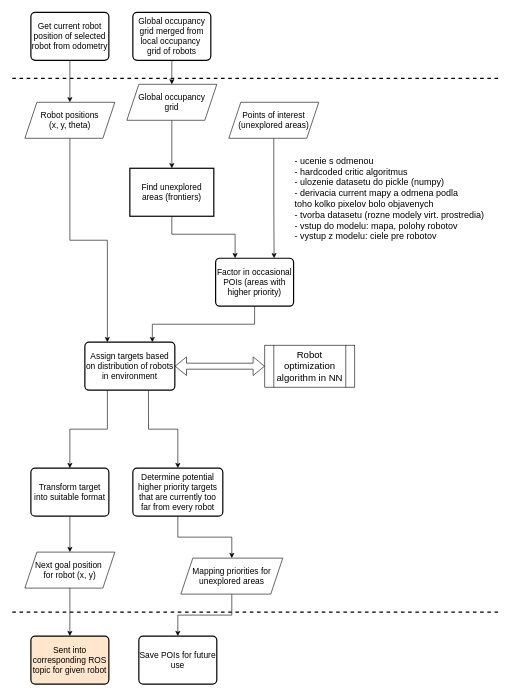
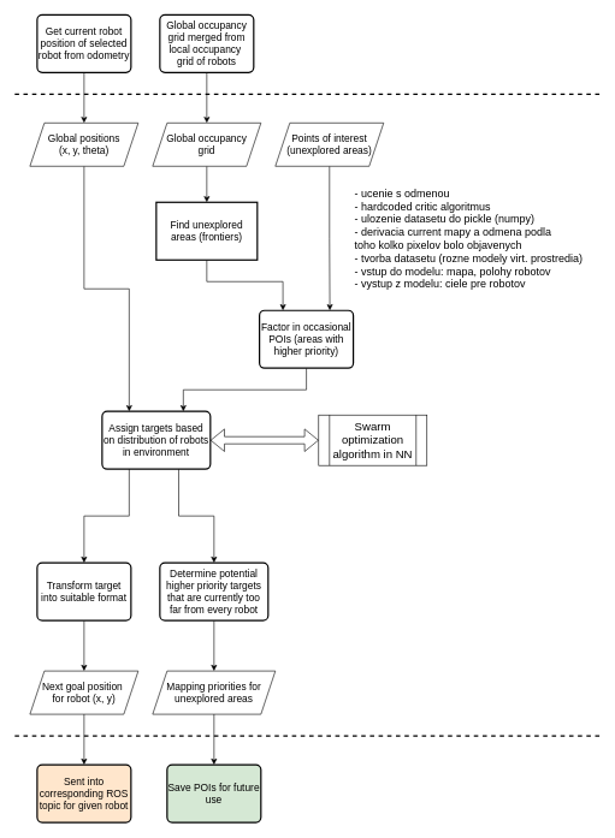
- <mxCell id="5" value="&lt;div&gt;&lt;font style=&quot;font-size: 14px;&quot;&gt;Global occupancy&lt;/font&gt;&lt;/div&gt;&lt;div&gt;&lt;font style=&quot;font-size: 14px;&quot;&gt;grid&lt;/font&gt;&lt;/div&gt;" style="shape=parallelogram;perimeter=parallelogramPerimeter;whiteSpace=wrap;html=1;fixedSize=1;" parent="1" vertex="1"><mxGeometry x="211" y="140" width="150" height="60" as="geometry" /></mxCell>
+ <mxCell id="5" value="&lt;div&gt;&lt;font style=&quot;font-size: 14px;&quot;&gt;Global occupancy&lt;/font&gt;&lt;/div&gt;&lt;div&gt;&lt;font style=&quot;font-size: 14px;&quot;&gt;grid&lt;/font&gt;&lt;/div&gt;" style="shape=parallelogram;perimeter=parallelogramPerimeter;whiteSpace=wrap;html=1;fixedSize=1;" parent="1" vertex="1"><mxGeometry x="211" y="170" width="150" height="60" as="geometry" /></mxCell>
- <mxCell id="3" value="&lt;div&gt;&lt;font style=&quot;font-size: 14px;&quot;&gt;Robot positions&lt;/font&gt;&lt;/div&gt;&lt;div&gt;&lt;font style=&quot;font-size: 14px;&quot;&gt;(x, y, theta)&lt;/font&gt;&lt;/div&gt;" style="shape=parallelogram;perimeter=parallelogramPerimeter;whiteSpace=wrap;html=1;fixedSize=1;" parent="1" vertex="1"><mxGeometry x="41" y="170" width="150" height="60" as="geometry" /></mxCell>
+ <mxCell id="3" value="&lt;div&gt;&lt;font style=&quot;font-size: 14px;&quot;&gt;Global positions&lt;/font&gt;&lt;/div&gt;&lt;div&gt;&lt;font style=&quot;font-size: 14px;&quot;&gt;(x, y, theta)&lt;/font&gt;&lt;/div&gt;" style="shape=parallelogram;perimeter=parallelogramPerimeter;whiteSpace=wrap;html=1;fixedSize=1;" parent="1" vertex="1"><mxGeometry x="41" y="170" width="150" height="60" as="geometry" /></mxCell>
- <mxCell id="31" value="&lt;font style=&quot;font-size: 16px;&quot;&gt;Robot optimization algorithm in NN&lt;/font&gt;" style="shape=process;whiteSpace=wrap;html=1;backgroundOutline=1;" parent="1" vertex="1"><mxGeometry x="441" y="575" width="150" height="70" as="geometry" /></mxCell>
+ <mxCell id="31" value="&lt;font style=&quot;font-size: 16px;&quot;&gt;Swarm optimization algorithm in NN&lt;/font&gt;" style="shape=process;whiteSpace=wrap;html=1;backgroundOutline=1;" parent="1" vertex="1"><mxGeometry x="441" y="575" width="150" height="70" as="geometry" /></mxCell>
- <mxCell id="9" value="&lt;div&gt;&lt;font style=&quot;font-size: 14px;&quot;&gt;Next goal position&amp;nbsp;&lt;/font&gt;&lt;/div&gt;&lt;div&gt;&lt;font style=&quot;font-size: 14px;&quot;&gt;for robot (x, y)&lt;/font&gt;&lt;/div&gt;" style="shape=parallelogram;perimeter=parallelogramPerimeter;whiteSpace=wrap;html=1;fixedSize=1;" parent="1" vertex="1"><mxGeometry x="41" y="920" width="150" height="60" as="geometry" /></mxCell>
+ <mxCell id="9" value="&lt;div&gt;&lt;font style=&quot;font-size: 14px;&quot;&gt;Next goal position&amp;nbsp;&lt;/font&gt;&lt;/div&gt;&lt;div&gt;&lt;font style=&quot;font-size: 14px;&quot;&gt;for robot (x, y)&lt;/font&gt;&lt;/div&gt;" style="shape=parallelogram;perimeter=parallelogramPerimeter;whiteSpace=wrap;html=1;fixedSize=1;" parent="1" vertex="1"><mxGeometry x="41" y="930" width="150" height="60" as="geometry" /></mxCell>
- <mxCell id="11" value="&lt;font style=&quot;font-size: 14px;&quot;&gt;Mapping priorities for unexplored areas&lt;/font&gt;" style="shape=parallelogram;perimeter=parallelogramPerimeter;whiteSpace=wrap;html=1;fixedSize=1;" parent="1" vertex="1"><mxGeometry x="301" y="930" width="170" height="60" as="geometry" /></mxCell>
+ <mxCell id="11" value="&lt;font style=&quot;font-size: 14px;&quot;&gt;Mapping priorities for unexplored areas&lt;/font&gt;" style="shape=parallelogram;perimeter=parallelogramPerimeter;whiteSpace=wrap;html=1;fixedSize=1;" parent="1" vertex="1"><mxGeometry x="211" y="930" width="170" height="60" as="geometry" /></mxCell>
- <mxCell id="30" value="&lt;font style=&quot;font-size: 14px;&quot;&gt;Save POIs for future use&lt;/font&gt;" style="rounded=1;whiteSpace=wrap;html=1;absoluteArcSize=1;arcSize=14;strokeWidth=2;" parent="1" vertex="1"><mxGeometry x="231" y="1060" width="130" height="80" as="geometry" /></mxCell>
+ <mxCell id="30" value="&lt;font style=&quot;font-size: 14px;&quot;&gt;Save POIs for future use&lt;/font&gt;" style="rounded=1;whiteSpace=wrap;html=1;absoluteArcSize=1;arcSize=14;strokeWidth=2;fillColor=#d5e8d4;" parent="1" vertex="1"><mxGeometry x="231" y="1060" width="130" height="80" as="geometry" /></mxCell>
